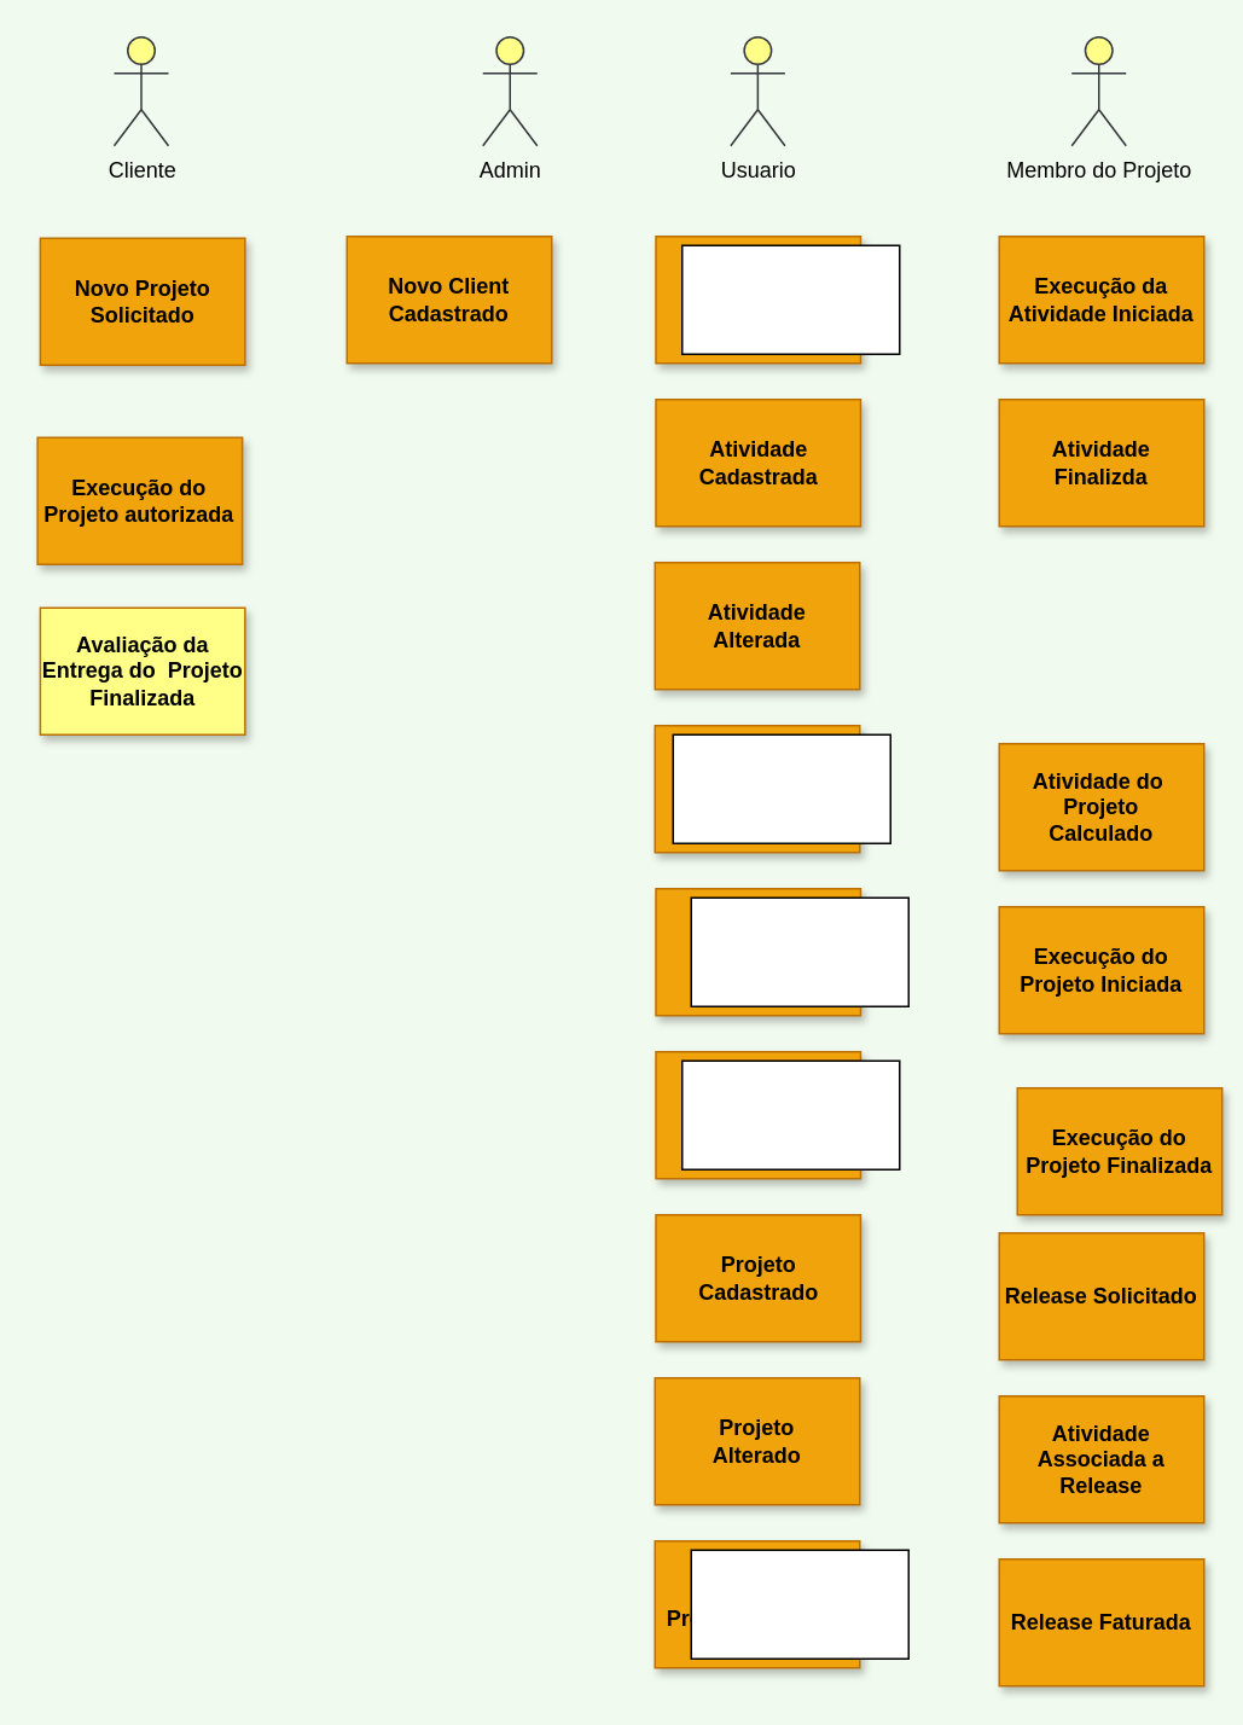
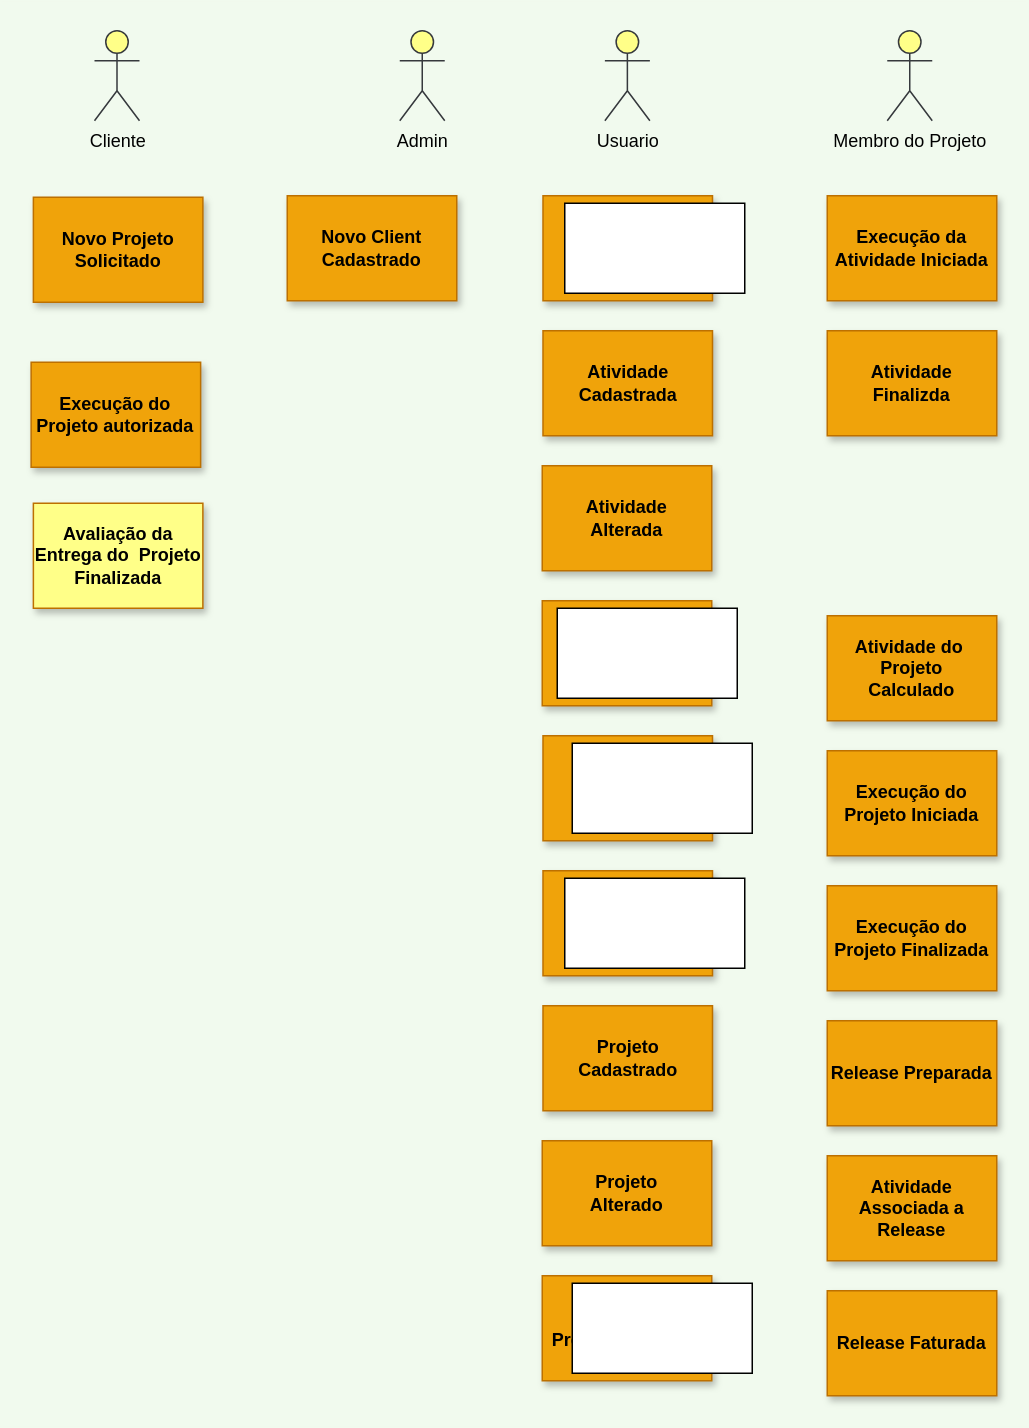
- <mxCell id="19" value="Execução do Projeto Finalizada" style="rounded=0;whiteSpace=wrap;html=1;strokeColor=#BD7000;fontStyle=1;shadow=1;sketch=0;fillColor=#f0a30a;fontColor=#0000000;" parent="1" vertex="1"><mxGeometry x="561" y="600" width="113" height="70" as="geometry" /></mxCell>
+ <mxCell id="19" value="Execução do Projeto Finalizada" style="rounded=0;whiteSpace=wrap;html=1;strokeColor=#BD7000;fontStyle=1;shadow=1;sketch=0;fillColor=#f0a30a;fontColor=#0000000;" parent="1" vertex="1"><mxGeometry x="551" y="590" width="113" height="70" as="geometry" /></mxCell>
- <mxCell id="24" value="Release Solicitado" style="rounded=0;whiteSpace=wrap;html=1;strokeColor=#BD7000;fontStyle=1;shadow=1;sketch=0;fillColor=#f0a30a;fontColor=#0000000;" parent="1" vertex="1"><mxGeometry x="551" y="680" width="113" height="70" as="geometry" /></mxCell>
+ <mxCell id="24" value="Release Preparada" style="rounded=0;whiteSpace=wrap;html=1;strokeColor=#BD7000;fontStyle=1;shadow=1;sketch=0;fillColor=#f0a30a;fontColor=#0000000;" parent="1" vertex="1"><mxGeometry x="551" y="680" width="113" height="70" as="geometry" /></mxCell>
